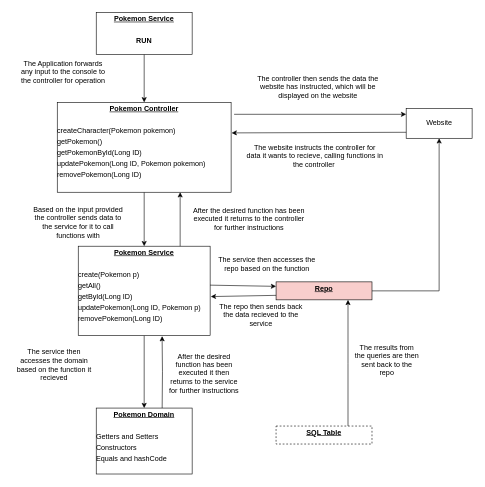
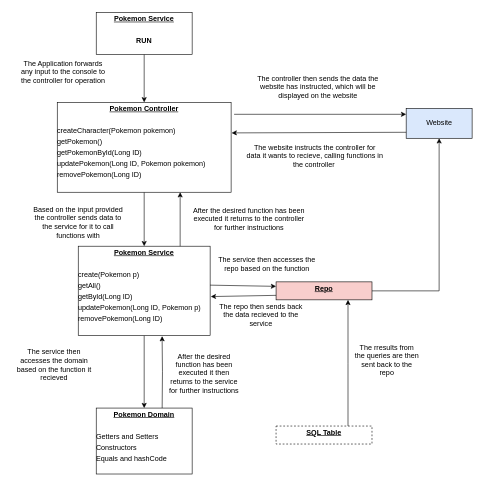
- <mxCell id="25" value="Website" style="html=1;" vertex="1" parent="1"><mxGeometry x="677" y="180" width="110" height="50" as="geometry" /></mxCell>
+ <mxCell id="25" value="Website" style="html=1;fillColor=#dae8fc;" vertex="1" parent="1"><mxGeometry x="677" y="180" width="110" height="50" as="geometry" /></mxCell>
